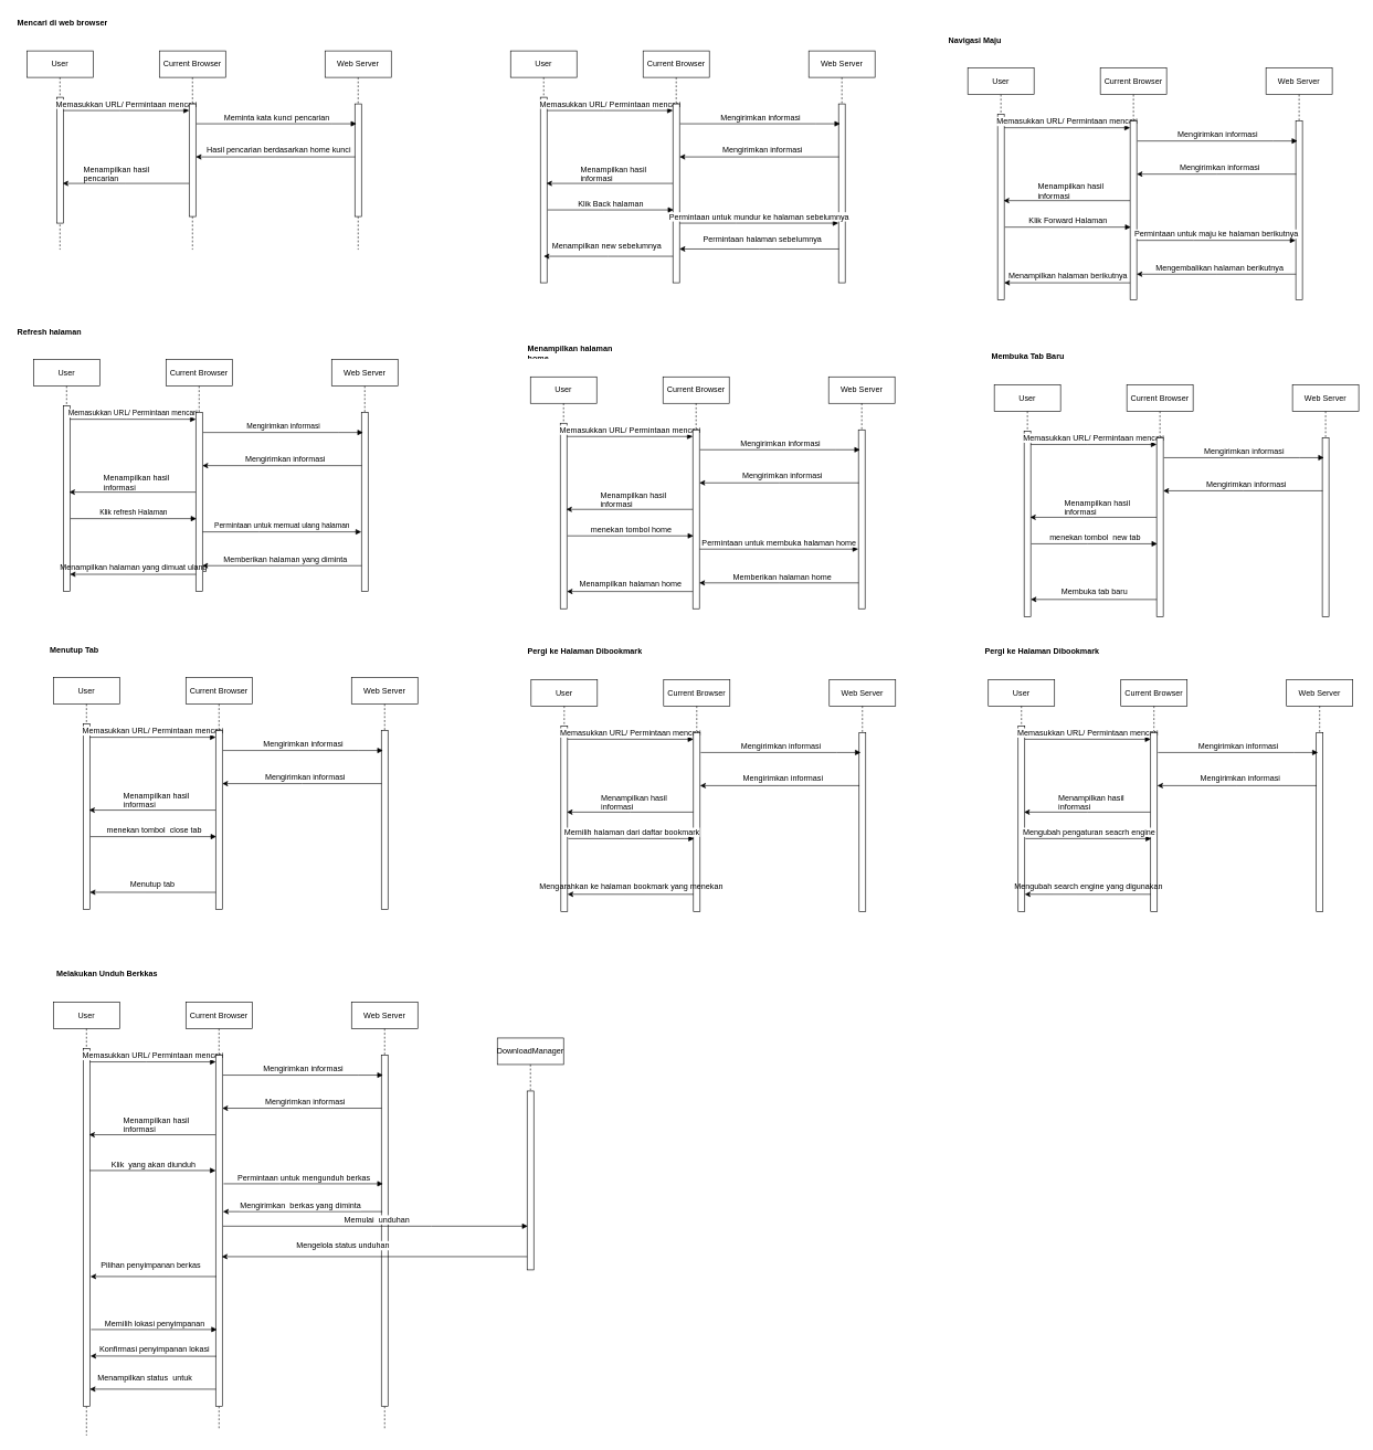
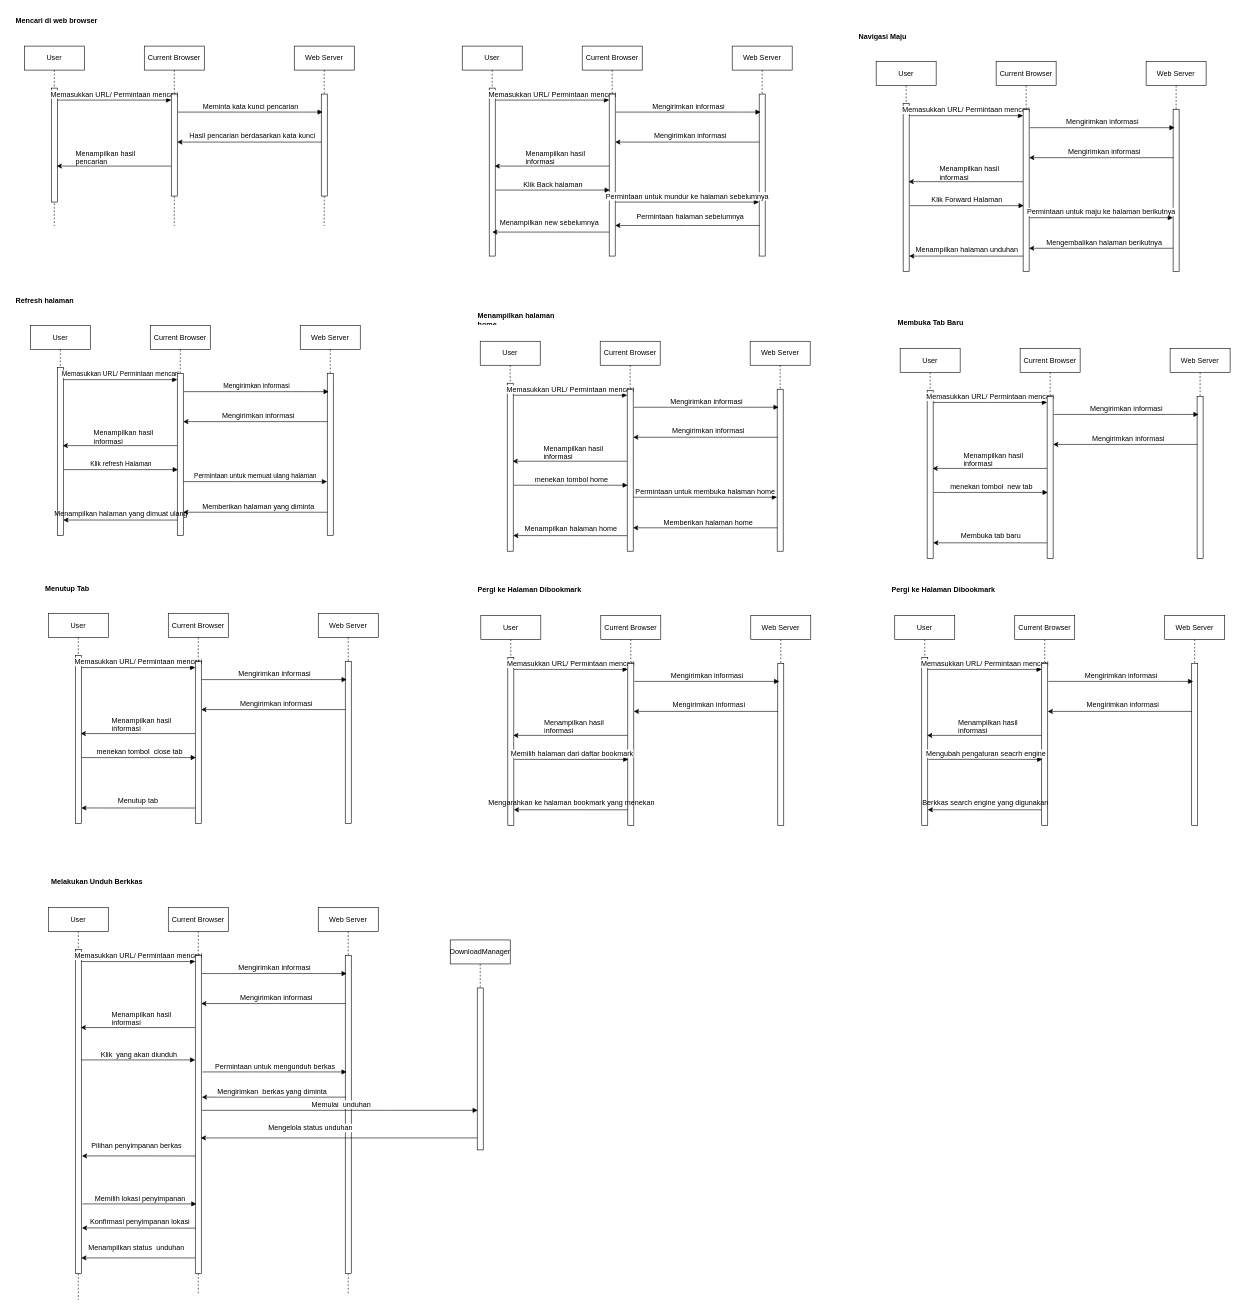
- <mxCell id="14" value="Hasil pencarian berdasarkan home kunci" style="text;html=1;align=center;verticalAlign=middle;resizable=0;points=[];autosize=1;strokeColor=none;fillColor=none;" parent="1" vertex="1"><mxGeometry x="305" y="211" width="230" height="30" as="geometry" /></mxCell>
+ <mxCell id="14" value="Hasil pencarian berdasarkan kata kunci" style="text;html=1;align=center;verticalAlign=middle;resizable=0;points=[];autosize=1;strokeColor=none;fillColor=none;" parent="1" vertex="1"><mxGeometry x="305" y="211" width="230" height="30" as="geometry" /></mxCell>
- <mxCell id="50" value="Menampilkan halaman berikutnya" style="text;html=1;align=center;verticalAlign=middle;resizable=0;points=[];autosize=1;strokeColor=none;fillColor=none;" parent="1" vertex="1"><mxGeometry x="1511" y="400" width="200" height="30" as="geometry" /></mxCell>
+ <mxCell id="50" value="Menampilkan halaman unduhan" style="text;html=1;align=center;verticalAlign=middle;resizable=0;points=[];autosize=1;strokeColor=none;fillColor=none;" parent="1" vertex="1"><mxGeometry x="1511" y="400" width="200" height="30" as="geometry" /></mxCell>
- <mxCell id="152" value="Mengubah search engine yang digunakan" style="text;html=1;align=center;verticalAlign=middle;resizable=0;points=[];autosize=1;strokeColor=none;fillColor=none;" parent="1" vertex="1"><mxGeometry x="1517" y="1323" width="250" height="30" as="geometry" /></mxCell>
+ <mxCell id="152" value="Berkkas search engine yang digunakan" style="text;html=1;align=center;verticalAlign=middle;resizable=0;points=[];autosize=1;strokeColor=none;fillColor=none;" parent="1" vertex="1"><mxGeometry x="1517" y="1323" width="250" height="30" as="geometry" /></mxCell>
- <mxCell id="182" value="&lt;span style=&quot;color: rgb(0, 0, 0); font-family: Helvetica; font-style: normal; font-variant-ligatures: normal; font-variant-caps: normal; font-weight: 400; letter-spacing: normal; orphans: 2; text-align: center; text-indent: 0px; text-transform: none; widows: 2; word-spacing: 0px; -webkit-text-stroke-width: 0px; background-color: rgb(255, 255, 255); text-decoration-thickness: initial; text-decoration-style: initial; text-decoration-color: initial; float: none; display: inline !important;&quot;&gt;&lt;font style=&quot;font-size: 12px;&quot;&gt;Menampilkan status&amp;nbsp; untuk&lt;/font&gt;&lt;/span&gt;" style="text;whiteSpace=wrap;html=1;" parent="1" vertex="1"><mxGeometry x="145" y="2066" width="190" height="40" as="geometry" /></mxCell>
+ <mxCell id="182" value="&lt;span style=&quot;color: rgb(0, 0, 0); font-family: Helvetica; font-style: normal; font-variant-ligatures: normal; font-variant-caps: normal; font-weight: 400; letter-spacing: normal; orphans: 2; text-align: center; text-indent: 0px; text-transform: none; widows: 2; word-spacing: 0px; -webkit-text-stroke-width: 0px; background-color: rgb(255, 255, 255); text-decoration-thickness: initial; text-decoration-style: initial; text-decoration-color: initial; float: none; display: inline !important;&quot;&gt;&lt;font style=&quot;font-size: 12px;&quot;&gt;Menampilkan status&amp;nbsp; unduhan&lt;/font&gt;&lt;/span&gt;" style="text;whiteSpace=wrap;html=1;" parent="1" vertex="1"><mxGeometry x="145" y="2066" width="190" height="40" as="geometry" /></mxCell>
